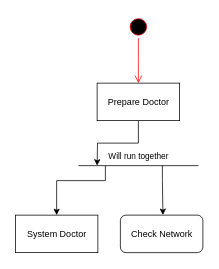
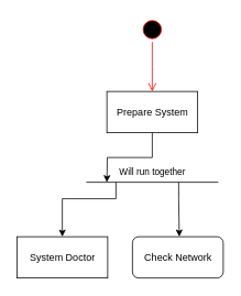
- <mxCell id="5" value="Prepare Doctor" style="html=1;" vertex="1" parent="1"><mxGeometry x="129" y="110" width="110" height="50" as="geometry" /></mxCell>
+ <mxCell id="5" value="Prepare System" style="html=1;" vertex="1" parent="1"><mxGeometry x="129" y="110" width="110" height="50" as="geometry" /></mxCell>
